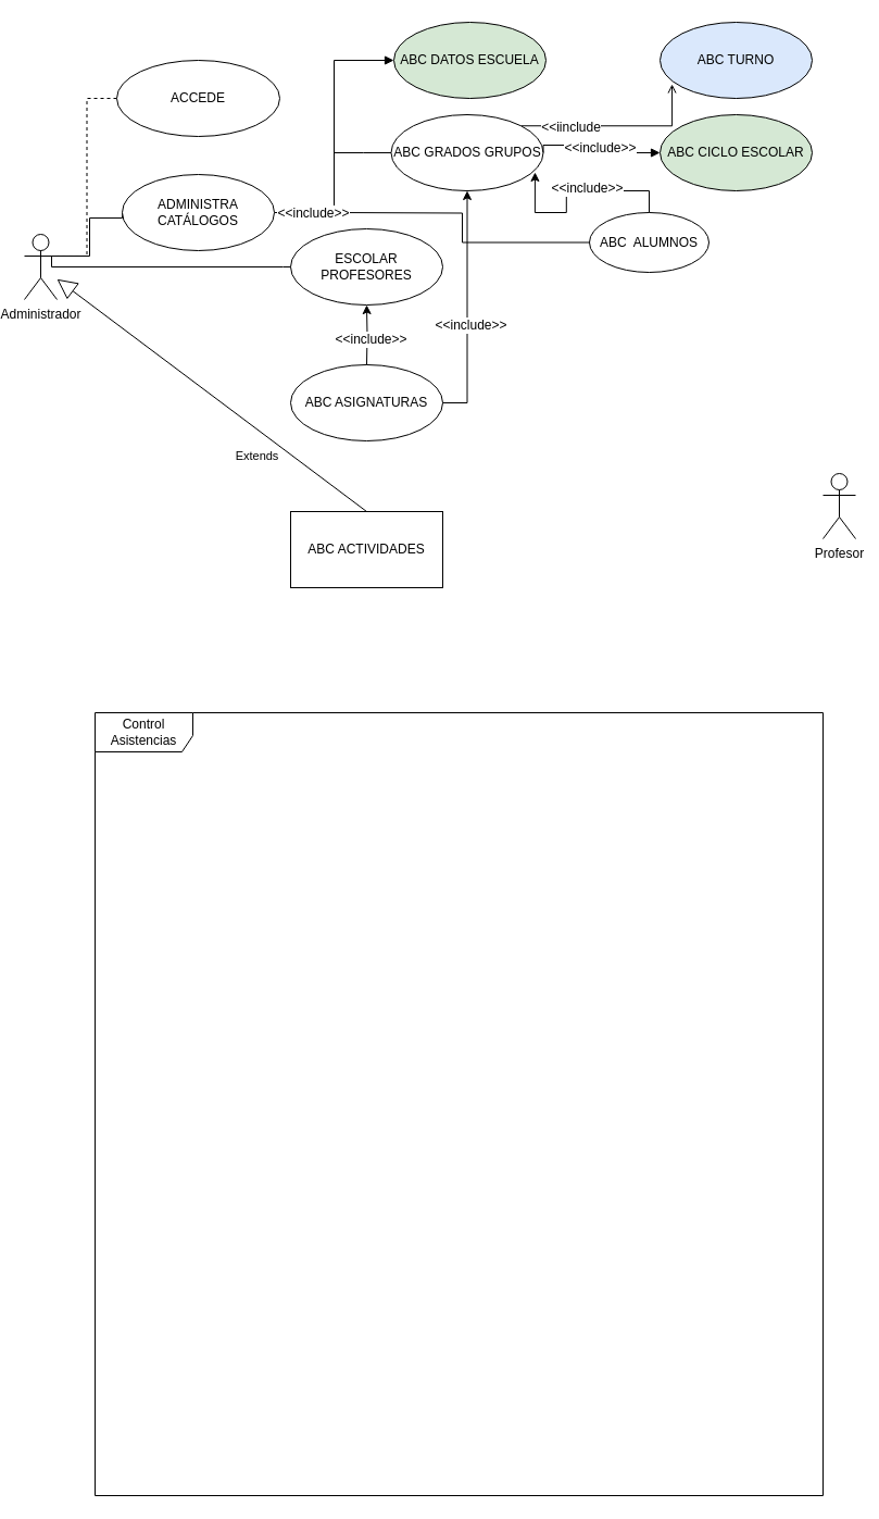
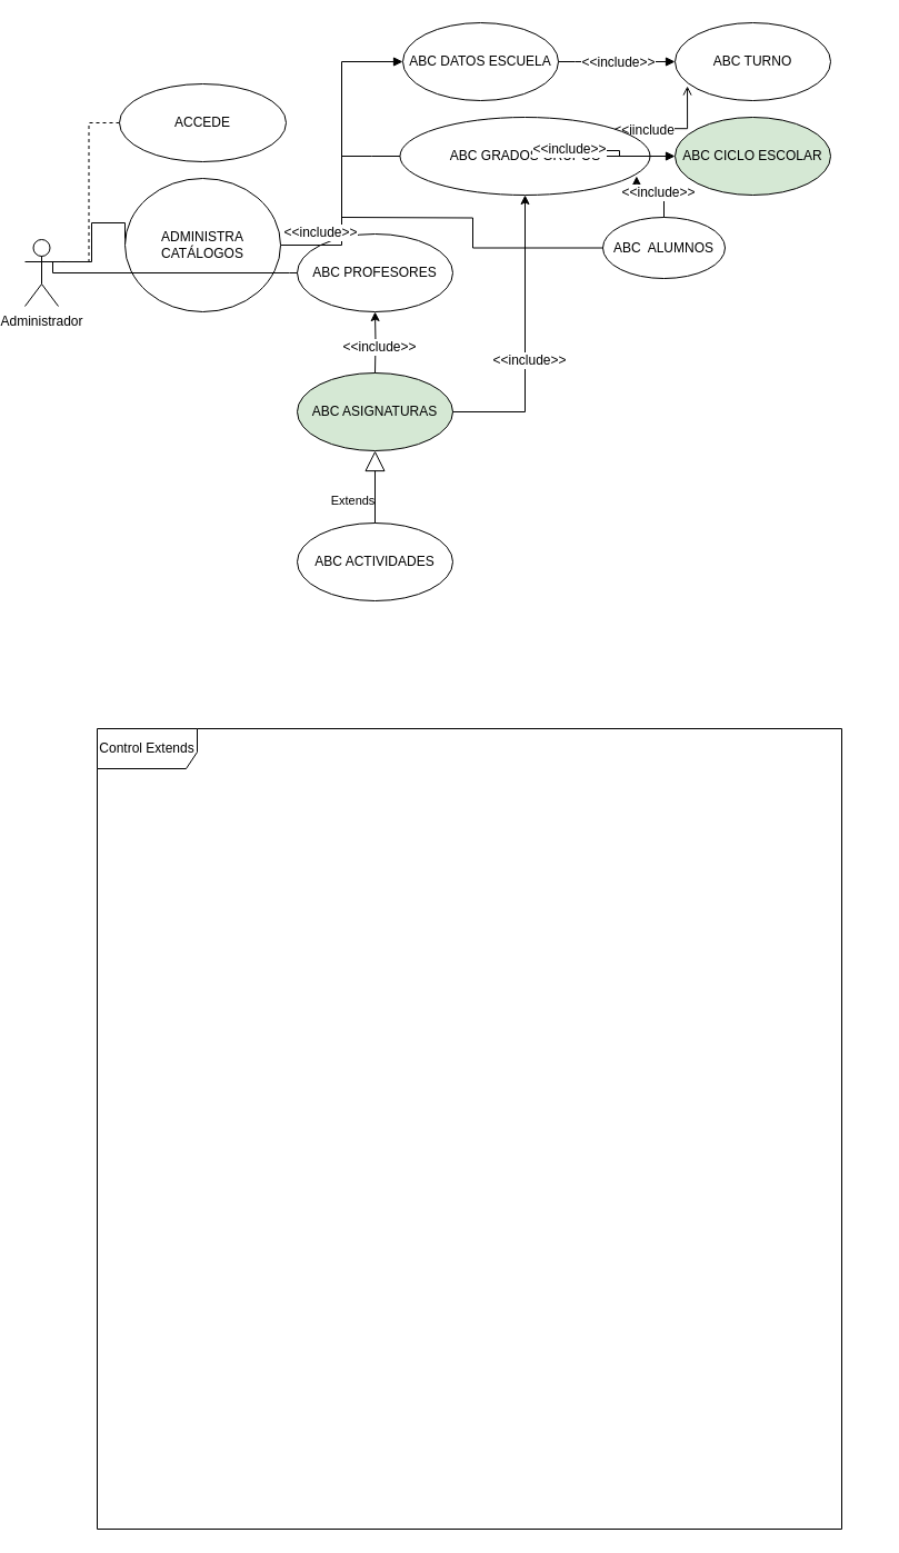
- <mxCell id="3" value="ABC DATOS ESCUELA" style="ellipse;whiteSpace=wrap;html=1;fillColor=#d5e8d4;" vertex="1" parent="1"><mxGeometry x="360" y="20" width="140" height="70" as="geometry" /></mxCell>
+ <mxCell id="3" value="ABC DATOS ESCUELA" style="ellipse;whiteSpace=wrap;html=1;" vertex="1" parent="1"><mxGeometry x="360" y="20" width="140" height="70" as="geometry" /></mxCell>
+ <mxCell id="25" style="edgeStyle=orthogonalEdgeStyle;rounded=0;orthogonalLoop=1;jettySize=auto;html=1;exitX=1;exitY=0.5;exitDx=0;exitDy=0;entryX=0;entryY=0.5;entryDx=0;entryDy=0;endArrow=block;endFill=1;strokeColor=#000000;" edge="1" parent="1" source="3" target="7"><mxGeometry relative="1" as="geometry"><mxPoint x="190" y="65" as="sourcePoint" /><mxPoint x="315" y="65" as="targetPoint" /><Array as="points"><mxPoint x="515" y="55" /><mxPoint x="515" y="55" /></Array></mxGeometry></mxCell>
+ <mxCell id="26" value="&amp;lt;&amp;lt;include&amp;gt;&amp;gt;" style="text;html=1;resizable=0;points=[];align=center;verticalAlign=middle;labelBackgroundColor=#ffffff;" vertex="1" connectable="0" parent="25"><mxGeometry x="0.006" y="-1" relative="1" as="geometry"><mxPoint y="-1" as="offset" /></mxGeometry></mxCell>
- <mxCell id="7" value="ABC TURNO" style="ellipse;whiteSpace=wrap;html=1;fillColor=#dae8fc;" vertex="1" parent="1"><mxGeometry x="605" y="20" width="140" height="70" as="geometry" /></mxCell>
+ <mxCell id="7" value="ABC TURNO" style="ellipse;whiteSpace=wrap;html=1;" vertex="1" parent="1"><mxGeometry x="605" y="20" width="140" height="70" as="geometry" /></mxCell>
- <mxCell id="23" value="ACCEDE" style="ellipse;whiteSpace=wrap;html=1;" vertex="1" parent="1"><mxGeometry x="105" y="55" width="150" height="70" as="geometry" /></mxCell>
+ <mxCell id="23" value="ACCEDE" style="ellipse;whiteSpace=wrap;html=1;" vertex="1" parent="1"><mxGeometry x="105" y="75" width="150" height="70" as="geometry" /></mxCell>
- <mxCell id="12" value="ABC GRADOS GRUPOS" style="ellipse;whiteSpace=wrap;html=1;" vertex="1" parent="1"><mxGeometry x="357.5" y="105" width="140" height="70" as="geometry" /></mxCell>
+ <mxCell id="12" value="ABC GRADOS GRUPOS" style="ellipse;whiteSpace=wrap;html=1;" vertex="1" parent="1"><mxGeometry x="357.5" y="105" width="225" height="70" as="geometry" /></mxCell>
- <mxCell id="24" value="ADMINISTRA CATÁLOGOS" style="ellipse;whiteSpace=wrap;html=1;" vertex="1" parent="1"><mxGeometry x="110" y="160" width="140" height="70" as="geometry" /></mxCell>
+ <mxCell id="24" value="ADMINISTRA CATÁLOGOS" style="ellipse;whiteSpace=wrap;html=1;" vertex="1" parent="1"><mxGeometry x="110" y="160" width="140" height="120" as="geometry" /></mxCell>
- <mxCell id="15" value="ESCOLAR PROFESORES" style="ellipse;whiteSpace=wrap;html=1;" vertex="1" parent="1"><mxGeometry x="265" y="210" width="140" height="70" as="geometry" /></mxCell>
+ <mxCell id="15" value="ABC PROFESORES" style="ellipse;whiteSpace=wrap;html=1;" vertex="1" parent="1"><mxGeometry x="265" y="210" width="140" height="70" as="geometry" /></mxCell>
- <mxCell id="35" value="Extends" style="endArrow=block;endSize=16;endFill=0;html=1;strokeColor=#000000;exitX=0.5;exitY=0;exitDx=0;exitDy=0;" edge="1" parent="1" source="16" target="5"><mxGeometry x="-0.375" y="20" width="160" relative="1" as="geometry"><mxPoint x="295" y="875" as="sourcePoint" /><mxPoint x="455" y="875" as="targetPoint" /><mxPoint as="offset" /></mxGeometry></mxCell>
+ <mxCell id="35" value="Extends" style="endArrow=block;endSize=16;endFill=0;html=1;strokeColor=#000000;exitX=0.5;exitY=0;exitDx=0;exitDy=0;entryX=0.5;entryY=1;entryDx=0;entryDy=0;" edge="1" parent="1" source="16" target="19"><mxGeometry x="-0.375" y="20" width="160" relative="1" as="geometry"><mxPoint x="295" y="875" as="sourcePoint" /><mxPoint x="455" y="875" as="targetPoint" /><mxPoint as="offset" /></mxGeometry></mxCell>
- <mxCell id="19" value="ABC ASIGNATURAS" style="ellipse;whiteSpace=wrap;html=1;" vertex="1" parent="1"><mxGeometry x="265" y="335" width="140" height="70" as="geometry" /></mxCell>
+ <mxCell id="19" value="ABC ASIGNATURAS" style="ellipse;whiteSpace=wrap;html=1;fillColor=#d5e8d4;" vertex="1" parent="1"><mxGeometry x="265" y="335" width="140" height="70" as="geometry" /></mxCell>
- <mxCell id="6" value="Profesor" style="shape=umlActor;verticalLabelPosition=bottom;labelBackgroundColor=#ffffff;verticalAlign=top;html=1;" vertex="1" parent="1"><mxGeometry x="755" y="435" width="30" height="60" as="geometry" /></mxCell>
- <mxCell id="16" value="ABC ACTIVIDADES" style="whiteSpace=wrap;html=1;rounded=0;" vertex="1" parent="1"><mxGeometry x="265" y="470" width="140" height="70" as="geometry" /></mxCell>
+ <mxCell id="16" value="ABC ACTIVIDADES" style="ellipse;whiteSpace=wrap;html=1;" vertex="1" parent="1"><mxGeometry x="265" y="470" width="140" height="70" as="geometry" /></mxCell>
- <mxCell id="2" value="Control Asistencias" style="shape=umlFrame;whiteSpace=wrap;html=1;width=90;height=36;" vertex="1" parent="1"><mxGeometry x="85" y="655" width="670" height="720" as="geometry" /></mxCell>
+ <mxCell id="2" value="Control Extends" style="shape=umlFrame;whiteSpace=wrap;html=1;width=90;height=36;" vertex="1" parent="1"><mxGeometry x="85" y="655" width="670" height="720" as="geometry" /></mxCell>
